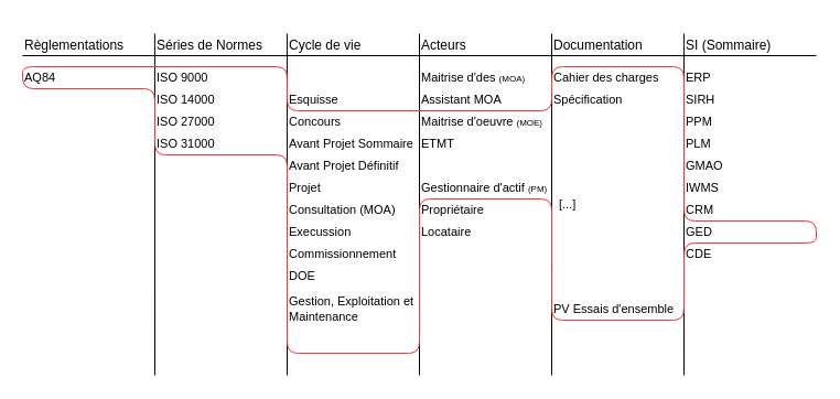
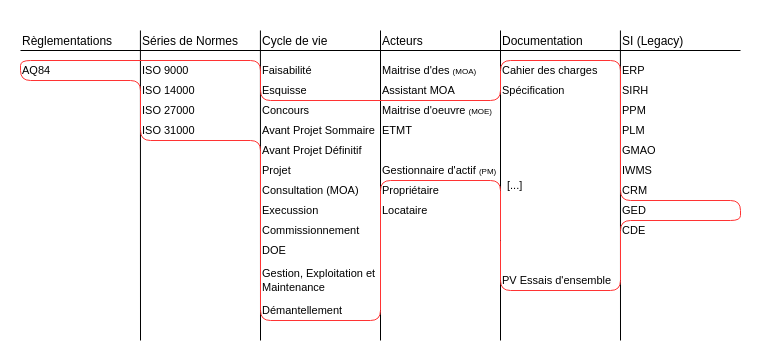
- <mxCell id="12" value="SI (Sommaire)" style="text;html=1;strokeColor=none;fillColor=none;align=left;verticalAlign=bottom;whiteSpace=wrap;rounded=0;" vertex="1" parent="1"><mxGeometry x="620" y="20" width="120" height="30" as="geometry" /></mxCell>
+ <mxCell id="12" value="SI (Legacy)" style="text;html=1;strokeColor=none;fillColor=none;align=left;verticalAlign=bottom;whiteSpace=wrap;rounded=0;" vertex="1" parent="1"><mxGeometry x="620" y="20" width="120" height="30" as="geometry" /></mxCell>
+ <mxCell id="15" value="Faisabilité" style="text;html=1;strokeColor=none;fillColor=none;align=left;verticalAlign=middle;whiteSpace=wrap;rounded=0;fontSize=11;" vertex="1" parent="1"><mxGeometry x="260" y="60" width="120" height="20" as="geometry" /></mxCell>
+ <mxCell id="31" value="Démantellement" style="text;html=1;strokeColor=none;fillColor=none;align=left;verticalAlign=middle;whiteSpace=wrap;rounded=0;fontSize=11;" vertex="1" parent="1"><mxGeometry x="260" y="300" width="120" height="20" as="geometry" /></mxCell>
